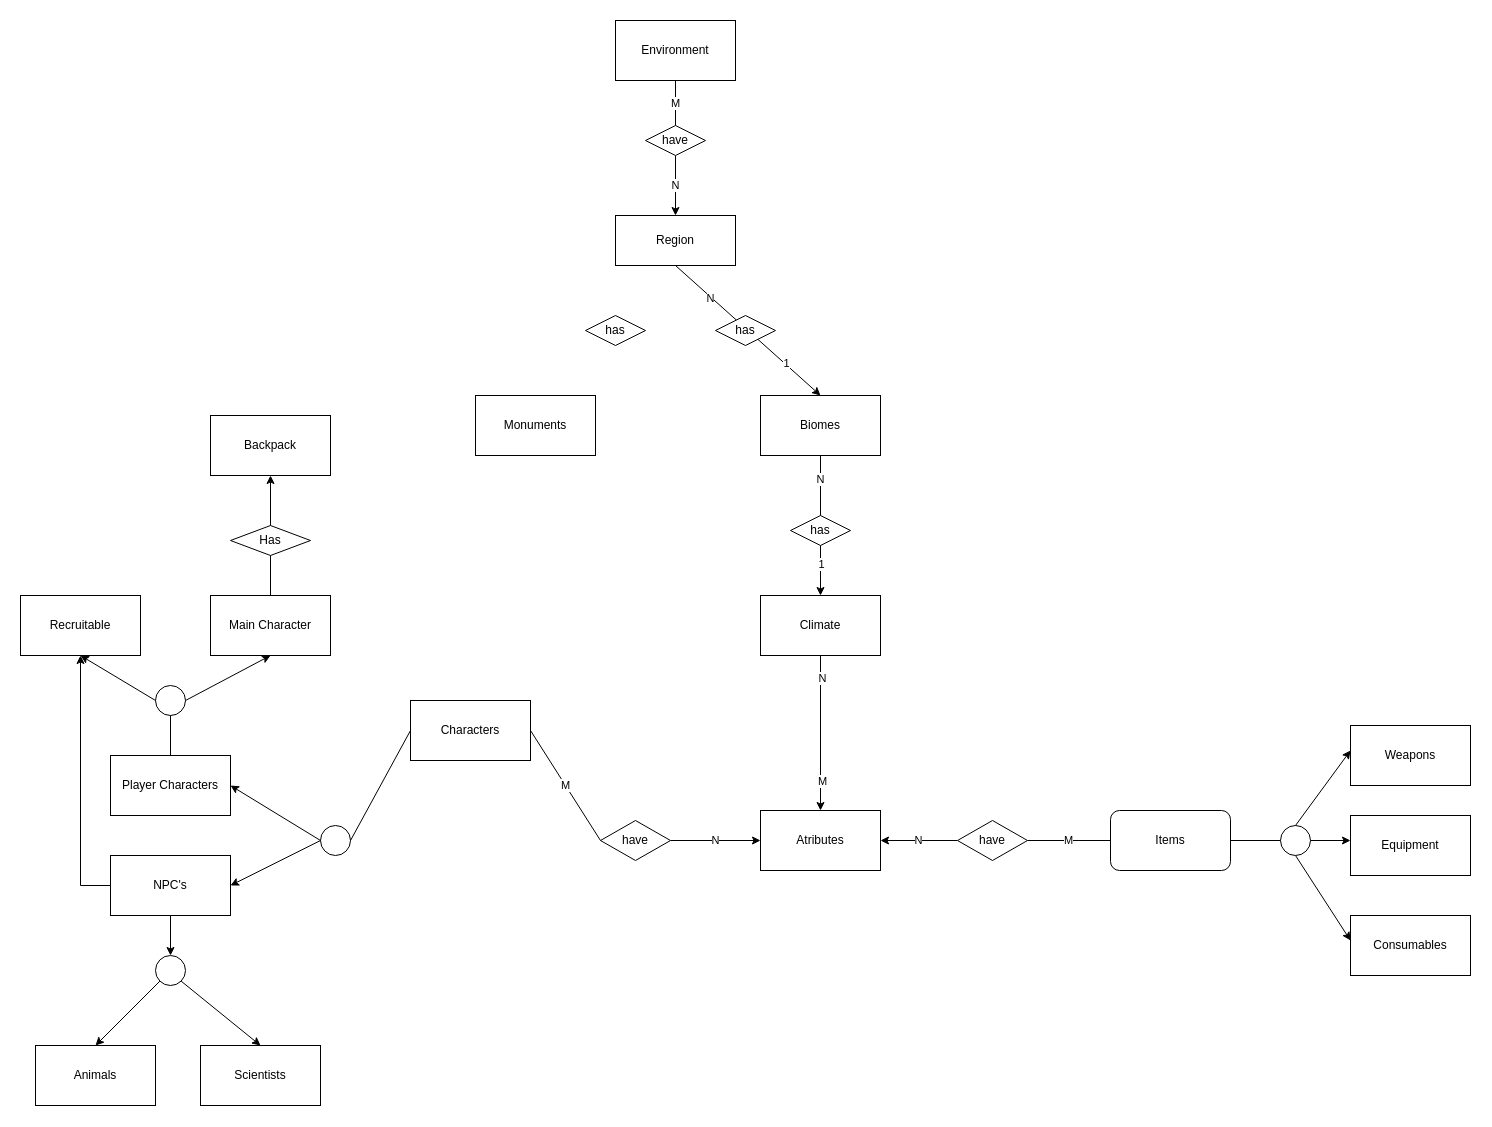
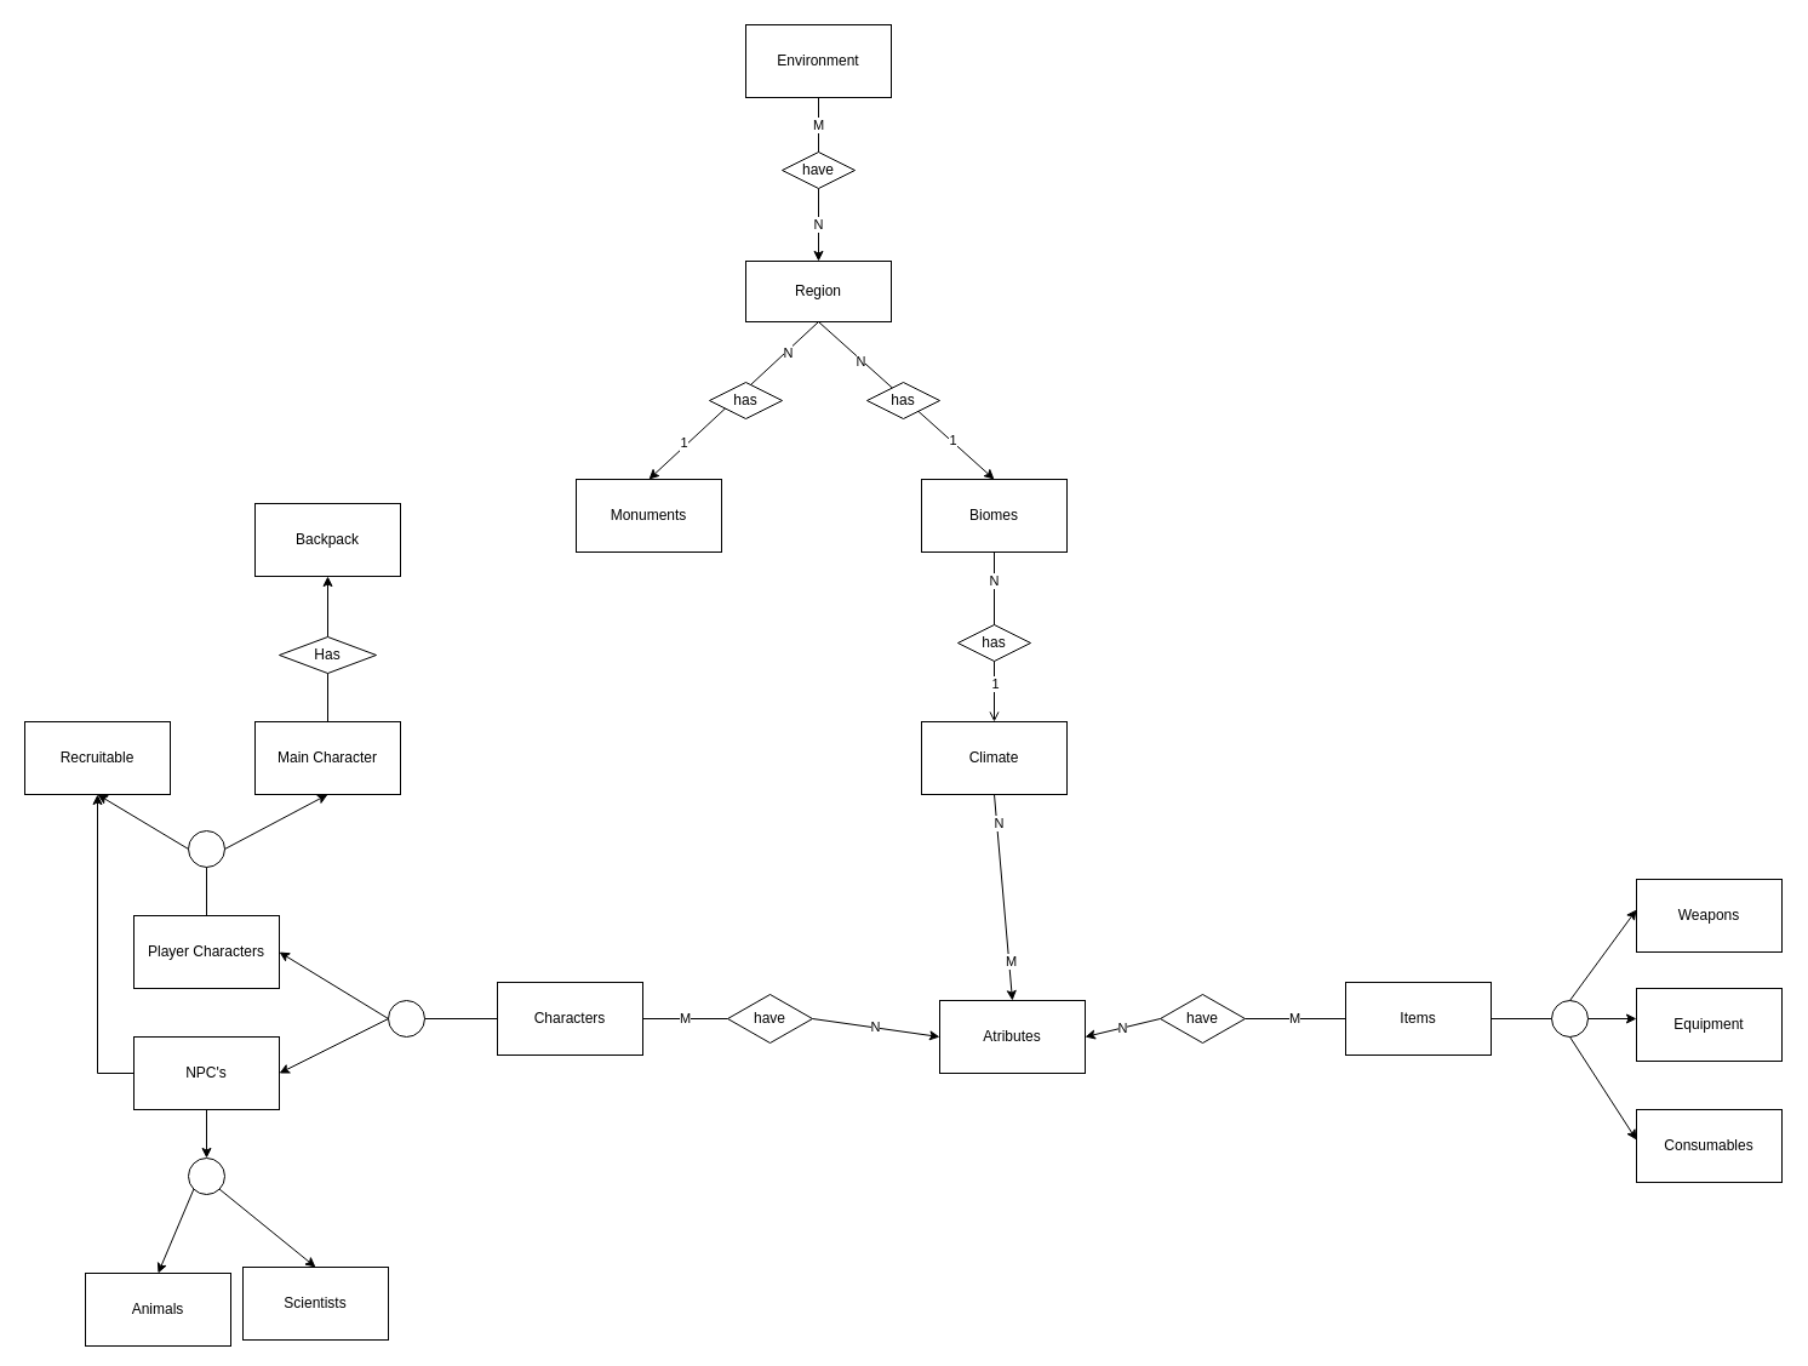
+ <mxCell id="49" value="" style="endArrow=classic;html=1;rounded=0;exitX=0.5;exitY=1;exitDx=0;exitDy=0;entryX=0.5;entryY=0;entryDx=0;entryDy=0;" edge="1" parent="1" source="45" target="46"><mxGeometry width="50" height="50" relative="1" as="geometry"><mxPoint x="535" y="365" as="sourcePoint" /><mxPoint x="485" y="365" as="targetPoint" /></mxGeometry></mxCell>
+ <mxCell id="50" value="N" style="edgeLabel;html=1;align=center;verticalAlign=middle;resizable=0;points=[];" vertex="1" connectable="0" parent="49"><mxGeometry x="-0.623" y="2" relative="1" as="geometry"><mxPoint as="offset" /></mxGeometry></mxCell>
+ <mxCell id="51" value="1" style="edgeLabel;html=1;align=center;verticalAlign=middle;resizable=0;points=[];" vertex="1" connectable="0" parent="49"><mxGeometry x="0.557" y="-3" relative="1" as="geometry"><mxPoint as="offset" /></mxGeometry></mxCell>
- <mxCell id="59" value="" style="endArrow=classic;html=1;rounded=0;exitX=0.5;exitY=1;exitDx=0;exitDy=0;entryX=0.5;entryY=0;entryDx=0;entryDy=0;" edge="1" parent="1" source="44" target="57"><mxGeometry width="50" height="50" relative="1" as="geometry"><mxPoint x="825" y="305" as="sourcePoint" /><mxPoint x="825" y="365" as="targetPoint" /></mxGeometry></mxCell>
+ <mxCell id="59" value="" style="endArrow=open;html=1;rounded=0;exitX=0.5;exitY=1;exitDx=0;exitDy=0;entryX=0.5;entryY=0;entryDx=0;entryDy=0;" edge="1" parent="1" source="44" target="57"><mxGeometry width="50" height="50" relative="1" as="geometry"><mxPoint x="825" y="305" as="sourcePoint" /><mxPoint x="825" y="365" as="targetPoint" /></mxGeometry></mxCell>
- <mxCell id="3" value="Characters" style="rounded=0;whiteSpace=wrap;html=1;" parent="1" vertex="1"><mxGeometry x="410" y="700" width="120" height="60" as="geometry" /></mxCell>
+ <mxCell id="3" value="Characters" style="rounded=0;whiteSpace=wrap;html=1;" parent="1" vertex="1"><mxGeometry x="410" y="810" width="120" height="60" as="geometry" /></mxCell>
- <mxCell id="31" value="Atributes" style="rounded=0;whiteSpace=wrap;html=1;" parent="1" vertex="1"><mxGeometry x="760" y="810" width="120" height="60" as="geometry" /></mxCell>
+ <mxCell id="31" value="Atributes" style="rounded=0;whiteSpace=wrap;html=1;" parent="1" vertex="1"><mxGeometry x="775" y="825" width="120" height="60" as="geometry" /></mxCell>
- <mxCell id="2" value="Items" style="whiteSpace=wrap;html=1;rounded=1;" parent="1" vertex="1"><mxGeometry x="1110" y="810" width="120" height="60" as="geometry" /></mxCell>
+ <mxCell id="2" value="Items" style="rounded=0;whiteSpace=wrap;html=1;" parent="1" vertex="1"><mxGeometry x="1110" y="810" width="120" height="60" as="geometry" /></mxCell>
- <mxCell id="14" value="Animals" style="rounded=0;whiteSpace=wrap;html=1;" parent="1" vertex="1"><mxGeometry x="35" y="1045" width="120" height="60" as="geometry" /></mxCell>
+ <mxCell id="14" value="Animals" style="rounded=0;whiteSpace=wrap;html=1;" parent="1" vertex="1"><mxGeometry x="70" y="1050" width="120" height="60" as="geometry" /></mxCell>
